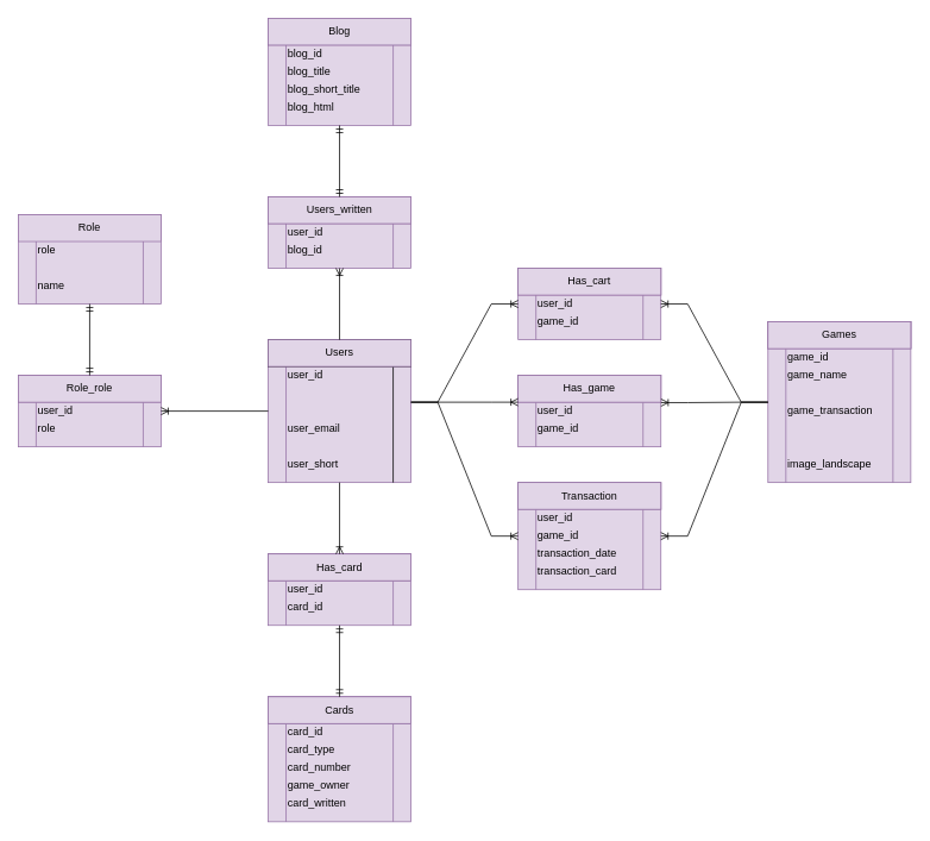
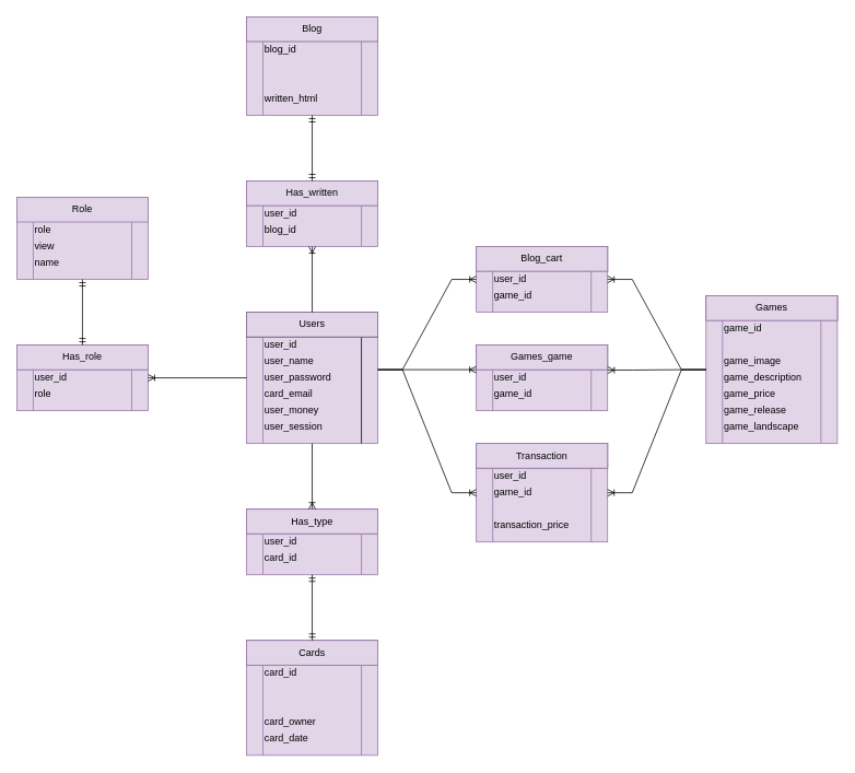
- <mxCell id="94" value="blog_title" style="text;html=1;strokeColor=none;fillColor=none;align=left;verticalAlign=middle;whiteSpace=wrap;rounded=0;" parent="1" vertex="1"><mxGeometry x="320" y="70" width="120" height="20" as="geometry" /></mxCell>
- <mxCell id="95" value="blog_short_title" style="text;html=1;strokeColor=none;fillColor=none;align=left;verticalAlign=middle;whiteSpace=wrap;rounded=0;" parent="1" vertex="1"><mxGeometry x="320" y="90" width="120" height="20" as="geometry" /></mxCell>
- <mxCell id="96" value="blog_html" style="text;html=1;strokeColor=none;fillColor=none;align=left;verticalAlign=middle;whiteSpace=wrap;rounded=0;" parent="1" vertex="1"><mxGeometry x="320" y="110" width="120" height="20" as="geometry" /></mxCell>
+ <mxCell id="96" value="written_html" style="text;html=1;strokeColor=none;fillColor=none;align=left;verticalAlign=middle;whiteSpace=wrap;rounded=0;" parent="1" vertex="1"><mxGeometry x="320" y="110" width="120" height="20" as="geometry" /></mxCell>
- <mxCell id="102" value="Users_written" style="text;html=1;strokeColor=#9673a6;fillColor=#e1d5e7;align=center;verticalAlign=middle;whiteSpace=wrap;rounded=0;" parent="1" vertex="1"><mxGeometry x="300" y="220" width="160" height="30" as="geometry" /></mxCell>
+ <mxCell id="102" value="Has_written" style="text;html=1;strokeColor=#9673a6;fillColor=#e1d5e7;align=center;verticalAlign=middle;whiteSpace=wrap;rounded=0;" parent="1" vertex="1"><mxGeometry x="300" y="220" width="160" height="30" as="geometry" /></mxCell>
+ <mxCell id="43" value="view" style="text;html=1;strokeColor=none;fillColor=none;align=left;verticalAlign=middle;whiteSpace=wrap;rounded=0;" parent="1" vertex="1"><mxGeometry x="40" y="290" width="120" height="20" as="geometry" /></mxCell>
- <mxCell id="34" value="Has_cart" style="text;html=1;strokeColor=#9673a6;fillColor=#e1d5e7;align=center;verticalAlign=middle;whiteSpace=wrap;rounded=0;" parent="1" vertex="1"><mxGeometry x="580" y="300" width="160" height="30" as="geometry" /></mxCell>
+ <mxCell id="34" value="Blog_cart" style="text;html=1;strokeColor=#9673a6;fillColor=#e1d5e7;align=center;verticalAlign=middle;whiteSpace=wrap;rounded=0;" parent="1" vertex="1"><mxGeometry x="580" y="300" width="160" height="30" as="geometry" /></mxCell>
- <mxCell id="90" value="game_name" style="text;html=1;strokeColor=none;fillColor=none;align=left;verticalAlign=middle;whiteSpace=wrap;rounded=0;" parent="1" vertex="1"><mxGeometry x="880" y="410" width="120" height="20" as="geometry" /></mxCell>
- <mxCell id="83" value="Role_role" style="text;html=1;strokeColor=#9673a6;fillColor=#e1d5e7;align=center;verticalAlign=middle;whiteSpace=wrap;rounded=0;" parent="1" vertex="1"><mxGeometry x="20" y="420" width="160" height="30" as="geometry" /></mxCell>
+ <mxCell id="83" value="Has_role" style="text;html=1;strokeColor=#9673a6;fillColor=#e1d5e7;align=center;verticalAlign=middle;whiteSpace=wrap;rounded=0;" parent="1" vertex="1"><mxGeometry x="20" y="420" width="160" height="30" as="geometry" /></mxCell>
- <mxCell id="63" value="Has_game" style="text;html=1;strokeColor=#9673a6;fillColor=#e1d5e7;align=center;verticalAlign=middle;whiteSpace=wrap;rounded=0;" parent="1" vertex="1"><mxGeometry x="580" y="420" width="160" height="30" as="geometry" /></mxCell>
+ <mxCell id="63" value="Games_game" style="text;html=1;strokeColor=#9673a6;fillColor=#e1d5e7;align=center;verticalAlign=middle;whiteSpace=wrap;rounded=0;" parent="1" vertex="1"><mxGeometry x="580" y="420" width="160" height="30" as="geometry" /></mxCell>
+ <mxCell id="46" value="user_name" style="text;html=1;strokeColor=none;fillColor=none;align=left;verticalAlign=middle;whiteSpace=wrap;rounded=0;" parent="1" vertex="1"><mxGeometry x="320" y="430" width="120" height="20" as="geometry" /></mxCell>
+ <mxCell id="89" value="game_image" style="text;html=1;strokeColor=none;fillColor=none;align=left;verticalAlign=middle;whiteSpace=wrap;rounded=0;" parent="1" vertex="1"><mxGeometry x="880" y="430" width="120" height="20" as="geometry" /></mxCell>
+ <mxCell id="47" value="user_password" style="text;html=1;strokeColor=none;fillColor=none;align=left;verticalAlign=middle;whiteSpace=wrap;rounded=0;" parent="1" vertex="1"><mxGeometry x="320" y="450" width="120" height="20" as="geometry" /></mxCell>
- <mxCell id="88" value="game_transaction" style="text;html=1;strokeColor=none;fillColor=none;align=left;verticalAlign=middle;whiteSpace=wrap;rounded=0;" parent="1" vertex="1"><mxGeometry x="880" y="450" width="120" height="20" as="geometry" /></mxCell>
+ <mxCell id="88" value="game_description" style="text;html=1;strokeColor=none;fillColor=none;align=left;verticalAlign=middle;whiteSpace=wrap;rounded=0;" parent="1" vertex="1"><mxGeometry x="880" y="450" width="120" height="20" as="geometry" /></mxCell>
- <mxCell id="48" value="user_email" style="text;html=1;strokeColor=none;fillColor=none;align=left;verticalAlign=middle;whiteSpace=wrap;rounded=0;" parent="1" vertex="1"><mxGeometry x="320" y="470" width="120" height="20" as="geometry" /></mxCell>
+ <mxCell id="48" value="card_email" style="text;html=1;strokeColor=none;fillColor=none;align=left;verticalAlign=middle;whiteSpace=wrap;rounded=0;" parent="1" vertex="1"><mxGeometry x="320" y="470" width="120" height="20" as="geometry" /></mxCell>
+ <mxCell id="87" value="game_price" style="text;html=1;strokeColor=none;fillColor=none;align=left;verticalAlign=middle;whiteSpace=wrap;rounded=0;" parent="1" vertex="1"><mxGeometry x="880" y="470" width="120" height="20" as="geometry" /></mxCell>
+ <mxCell id="49" value="user_money" style="text;html=1;strokeColor=none;fillColor=none;align=left;verticalAlign=middle;whiteSpace=wrap;rounded=0;" parent="1" vertex="1"><mxGeometry x="320" y="490" width="120" height="20" as="geometry" /></mxCell>
+ <mxCell id="86" value="game_release" style="text;html=1;strokeColor=none;fillColor=none;align=left;verticalAlign=middle;whiteSpace=wrap;rounded=0;" parent="1" vertex="1"><mxGeometry x="880" y="490" width="120" height="20" as="geometry" /></mxCell>
- <mxCell id="50" value="user_short" style="text;html=1;strokeColor=none;fillColor=none;align=left;verticalAlign=middle;whiteSpace=wrap;rounded=0;" parent="1" vertex="1"><mxGeometry x="320" y="510" width="120" height="20" as="geometry" /></mxCell>
+ <mxCell id="50" value="user_session" style="text;html=1;strokeColor=none;fillColor=none;align=left;verticalAlign=middle;whiteSpace=wrap;rounded=0;" parent="1" vertex="1"><mxGeometry x="320" y="510" width="120" height="20" as="geometry" /></mxCell>
- <mxCell id="92" value="image_landscape" style="text;html=1;strokeColor=none;fillColor=none;align=left;verticalAlign=middle;whiteSpace=wrap;rounded=0;" parent="1" vertex="1"><mxGeometry x="880" y="510" width="120" height="20" as="geometry" /></mxCell>
+ <mxCell id="92" value="game_landscape" style="text;html=1;strokeColor=none;fillColor=none;align=left;verticalAlign=middle;whiteSpace=wrap;rounded=0;" parent="1" vertex="1"><mxGeometry x="880" y="510" width="120" height="20" as="geometry" /></mxCell>
- <mxCell id="76" value="transaction_date" style="text;html=1;strokeColor=none;fillColor=none;align=left;verticalAlign=middle;whiteSpace=wrap;rounded=0;" parent="1" vertex="1"><mxGeometry x="600" y="610" width="120" height="20" as="geometry" /></mxCell>
- <mxCell id="71" value="Has_card" style="text;html=1;strokeColor=#9673a6;fillColor=#e1d5e7;align=center;verticalAlign=middle;whiteSpace=wrap;rounded=0;" parent="1" vertex="1"><mxGeometry x="300" y="620" width="160" height="30" as="geometry" /></mxCell>
+ <mxCell id="71" value="Has_type" style="text;html=1;strokeColor=#9673a6;fillColor=#e1d5e7;align=center;verticalAlign=middle;whiteSpace=wrap;rounded=0;" parent="1" vertex="1"><mxGeometry x="300" y="620" width="160" height="30" as="geometry" /></mxCell>
- <mxCell id="77" value="transaction_card" style="text;html=1;strokeColor=none;fillColor=none;align=left;verticalAlign=middle;whiteSpace=wrap;rounded=0;" parent="1" vertex="1"><mxGeometry x="600" y="630" width="120" height="20" as="geometry" /></mxCell>
+ <mxCell id="77" value="transaction_price" style="text;html=1;strokeColor=none;fillColor=none;align=left;verticalAlign=middle;whiteSpace=wrap;rounded=0;" parent="1" vertex="1"><mxGeometry x="600" y="630" width="120" height="20" as="geometry" /></mxCell>
- <mxCell id="52" value="card_type" style="text;html=1;strokeColor=none;fillColor=none;align=left;verticalAlign=middle;whiteSpace=wrap;rounded=0;" parent="1" vertex="1"><mxGeometry x="320" y="830" width="120" height="20" as="geometry" /></mxCell>
- <mxCell id="53" value="card_number" style="text;html=1;strokeColor=none;fillColor=none;align=left;verticalAlign=middle;whiteSpace=wrap;rounded=0;" parent="1" vertex="1"><mxGeometry x="320" y="850" width="120" height="20" as="geometry" /></mxCell>
- <mxCell id="54" value="game_owner" style="text;html=1;strokeColor=none;fillColor=none;align=left;verticalAlign=middle;whiteSpace=wrap;rounded=0;" parent="1" vertex="1"><mxGeometry x="320" y="870" width="120" height="20" as="geometry" /></mxCell>
+ <mxCell id="54" value="card_owner" style="text;html=1;strokeColor=none;fillColor=none;align=left;verticalAlign=middle;whiteSpace=wrap;rounded=0;" parent="1" vertex="1"><mxGeometry x="320" y="870" width="120" height="20" as="geometry" /></mxCell>
- <mxCell id="55" value="card_written" style="text;html=1;strokeColor=none;fillColor=none;align=left;verticalAlign=middle;whiteSpace=wrap;rounded=0;" parent="1" vertex="1"><mxGeometry x="320" y="890" width="120" height="20" as="geometry" /></mxCell>
+ <mxCell id="55" value="card_date" style="text;html=1;strokeColor=none;fillColor=none;align=left;verticalAlign=middle;whiteSpace=wrap;rounded=0;" parent="1" vertex="1"><mxGeometry x="320" y="890" width="120" height="20" as="geometry" /></mxCell>
